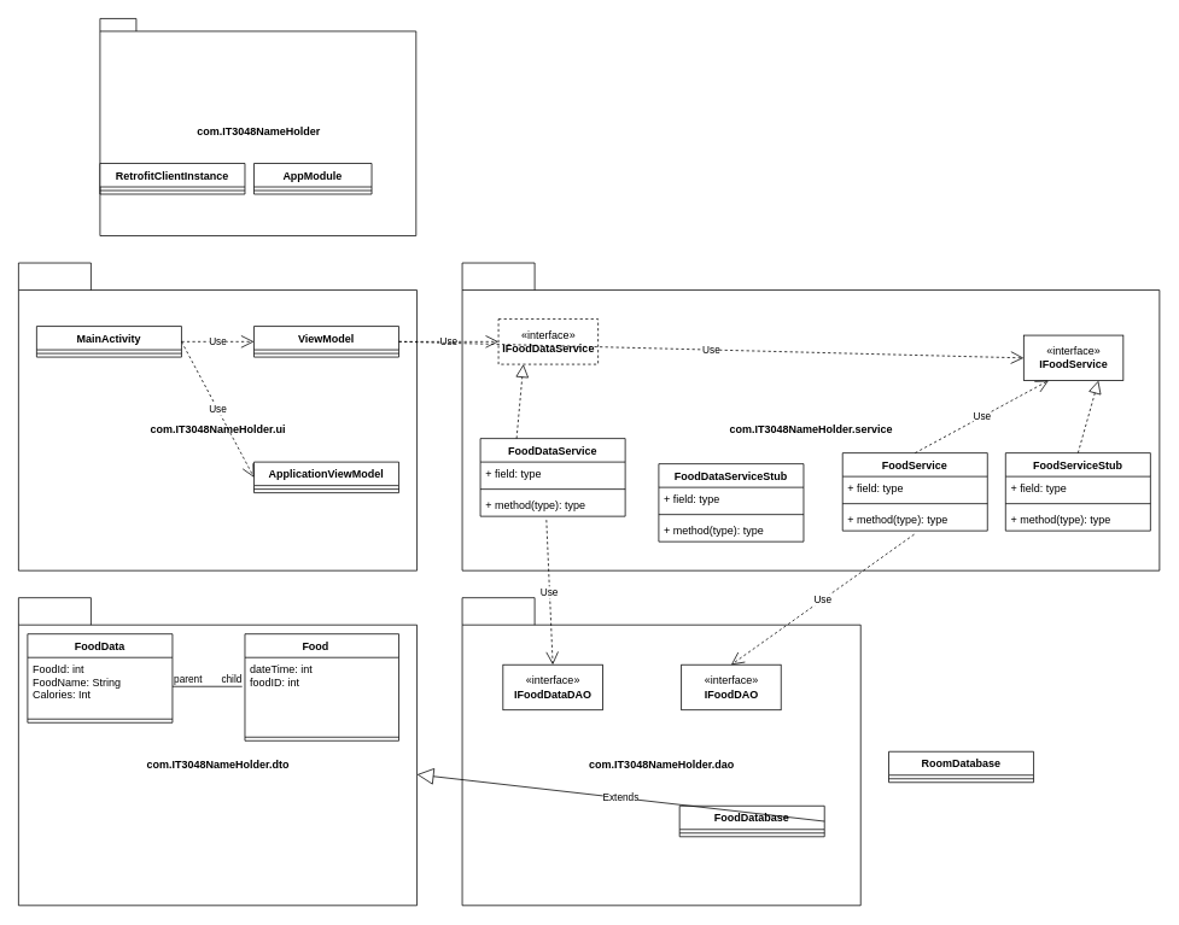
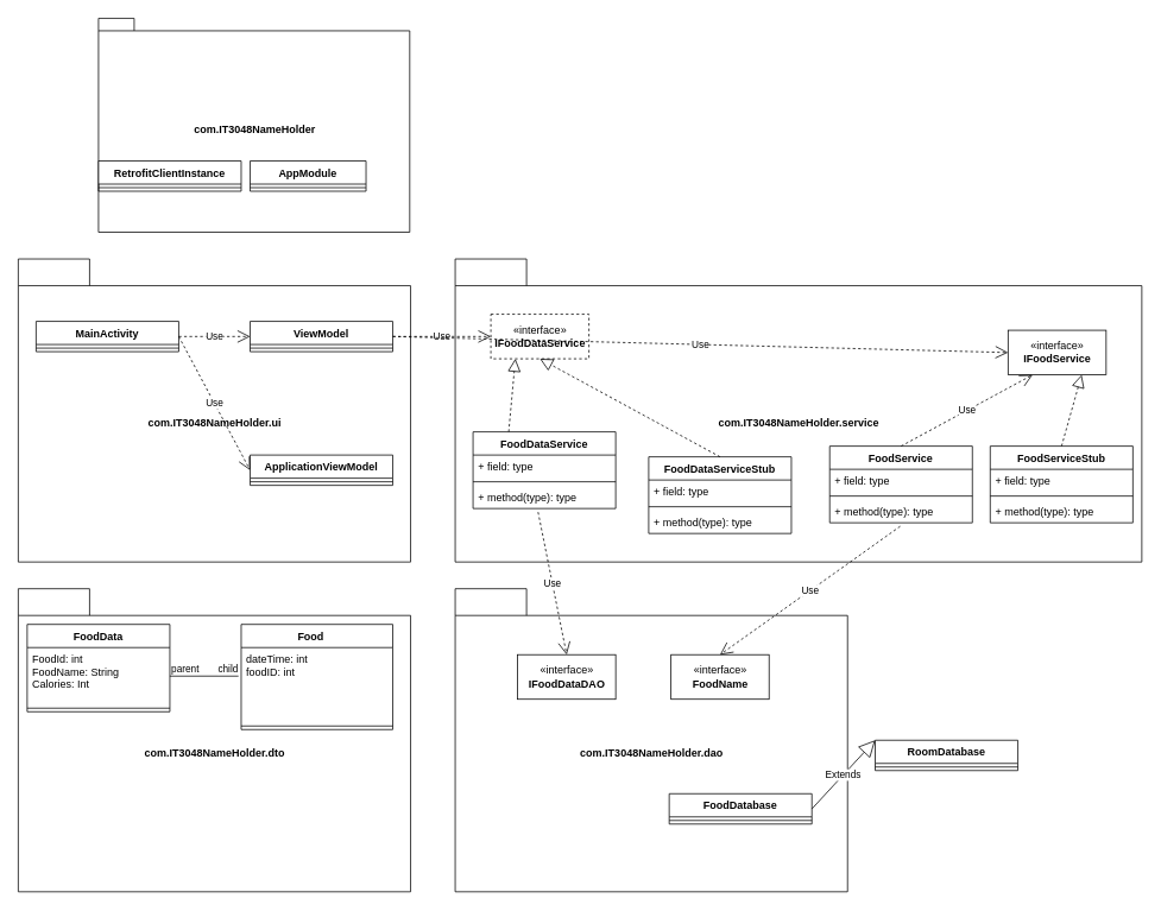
+ <mxCell id="41" value="" style="endArrow=block;dashed=1;endFill=0;endSize=12;html=1;rounded=0;entryX=0.5;entryY=1;entryDx=0;entryDy=0;exitX=0.5;exitY=0;exitDx=0;exitDy=0;" edge="1" parent="1" source="37" target="35"><mxGeometry width="160" relative="1" as="geometry"><mxPoint x="650" y="530" as="sourcePoint" /><mxPoint x="810" y="530" as="targetPoint" /></mxGeometry></mxCell>
- <mxCell id="50" value="«interface»&lt;br&gt;&lt;b&gt;IFoodDataDAO&lt;/b&gt;" style="html=1;" vertex="1" parent="1"><mxGeometry x="555" y="734" width="110" height="50" as="geometry" /></mxCell>
+ <mxCell id="50" value="«interface»&lt;br&gt;&lt;b&gt;IFoodDataDAO&lt;/b&gt;" style="html=1;" vertex="1" parent="1"><mxGeometry x="580" y="734" width="110" height="50" as="geometry" /></mxCell>
- <mxCell id="54" value="«interface»&lt;br&gt;&lt;b&gt;IFoodDAO&lt;/b&gt;" style="html=1;" vertex="1" parent="1"><mxGeometry x="752" y="734" width="110" height="50" as="geometry" /></mxCell>
+ <mxCell id="54" value="«interface»&lt;br&gt;&lt;b&gt;FoodName&lt;/b&gt;" style="html=1;" vertex="1" parent="1"><mxGeometry x="752" y="734" width="110" height="50" as="geometry" /></mxCell>
- <mxCell id="60" value="Extends" style="endArrow=block;endSize=16;endFill=0;html=1;rounded=0;exitX=1;exitY=0.5;exitDx=0;exitDy=0;" edge="1" parent="1" source="56" target="3"><mxGeometry width="160" relative="1" as="geometry"><mxPoint x="650" y="710" as="sourcePoint" /><mxPoint x="810" y="710" as="targetPoint" /></mxGeometry></mxCell>
+ <mxCell id="60" value="Extends" style="endArrow=block;endSize=16;endFill=0;html=1;rounded=0;entryX=0;entryY=0;entryDx=0;entryDy=0;exitX=1;exitY=0.5;exitDx=0;exitDy=0;" edge="1" parent="1" source="56" target="58"><mxGeometry width="160" relative="1" as="geometry"><mxPoint x="650" y="710" as="sourcePoint" /><mxPoint x="810" y="710" as="targetPoint" /></mxGeometry></mxCell>
